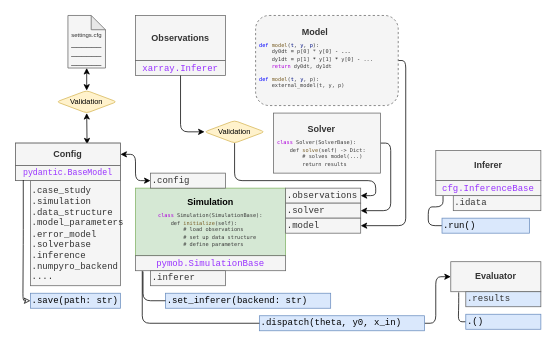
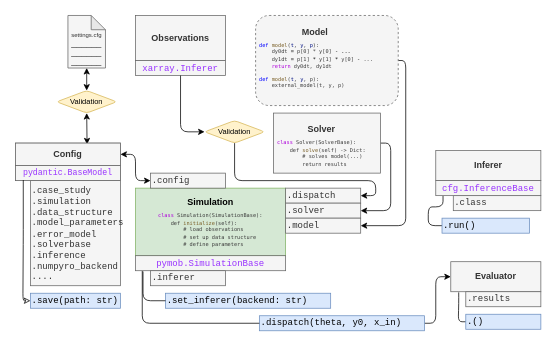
- <mxCell id="29" value=".observations" style="rounded=0;whiteSpace=wrap;html=1;fillColor=#f5f5f5;fontColor=#333333;strokeColor=#666666;align=left;fontFamily=Courier New;" parent="1" vertex="1"><mxGeometry x="380" y="250" width="100" height="20" as="geometry" /></mxCell>
+ <mxCell id="29" value=".dispatch" style="rounded=0;whiteSpace=wrap;html=1;fillColor=#f5f5f5;fontColor=#333333;strokeColor=#666666;align=left;fontFamily=Courier New;" parent="1" vertex="1"><mxGeometry x="380" y="250" width="100" height="20" as="geometry" /></mxCell>
- <mxCell id="40" value="&lt;div&gt;.idata&lt;/div&gt;" style="rounded=0;whiteSpace=wrap;html=1;fillColor=#f5f5f5;fontColor=#333333;strokeColor=#666666;verticalAlign=middle;align=left;fontFamily=Courier New;" parent="36" vertex="1"><mxGeometry x="23.33" y="60" width="116.67" height="20" as="geometry" /></mxCell>
+ <mxCell id="40" value="&lt;div&gt;.class&lt;/div&gt;" style="rounded=0;whiteSpace=wrap;html=1;fillColor=#f5f5f5;fontColor=#333333;strokeColor=#666666;verticalAlign=middle;align=left;fontFamily=Courier New;" parent="36" vertex="1"><mxGeometry x="23.33" y="60" width="116.67" height="20" as="geometry" /></mxCell>
- <mxCell id="46" value="&lt;div&gt;.results&lt;/div&gt;" style="rounded=0;whiteSpace=wrap;html=1;fillColor=#dae8fc;fontColor=#333333;strokeColor=#666666;verticalAlign=middle;align=left;fontFamily=Courier New;" parent="42" vertex="1"><mxGeometry x="20" y="40" width="100" height="20" as="geometry" /></mxCell>
+ <mxCell id="46" value="&lt;div&gt;.results&lt;/div&gt;" style="rounded=0;whiteSpace=wrap;html=1;fillColor=#f5f5f5;fontColor=#333333;strokeColor=#666666;verticalAlign=middle;align=left;fontFamily=Courier New;" parent="42" vertex="1"><mxGeometry x="20" y="40" width="100" height="20" as="geometry" /></mxCell>
